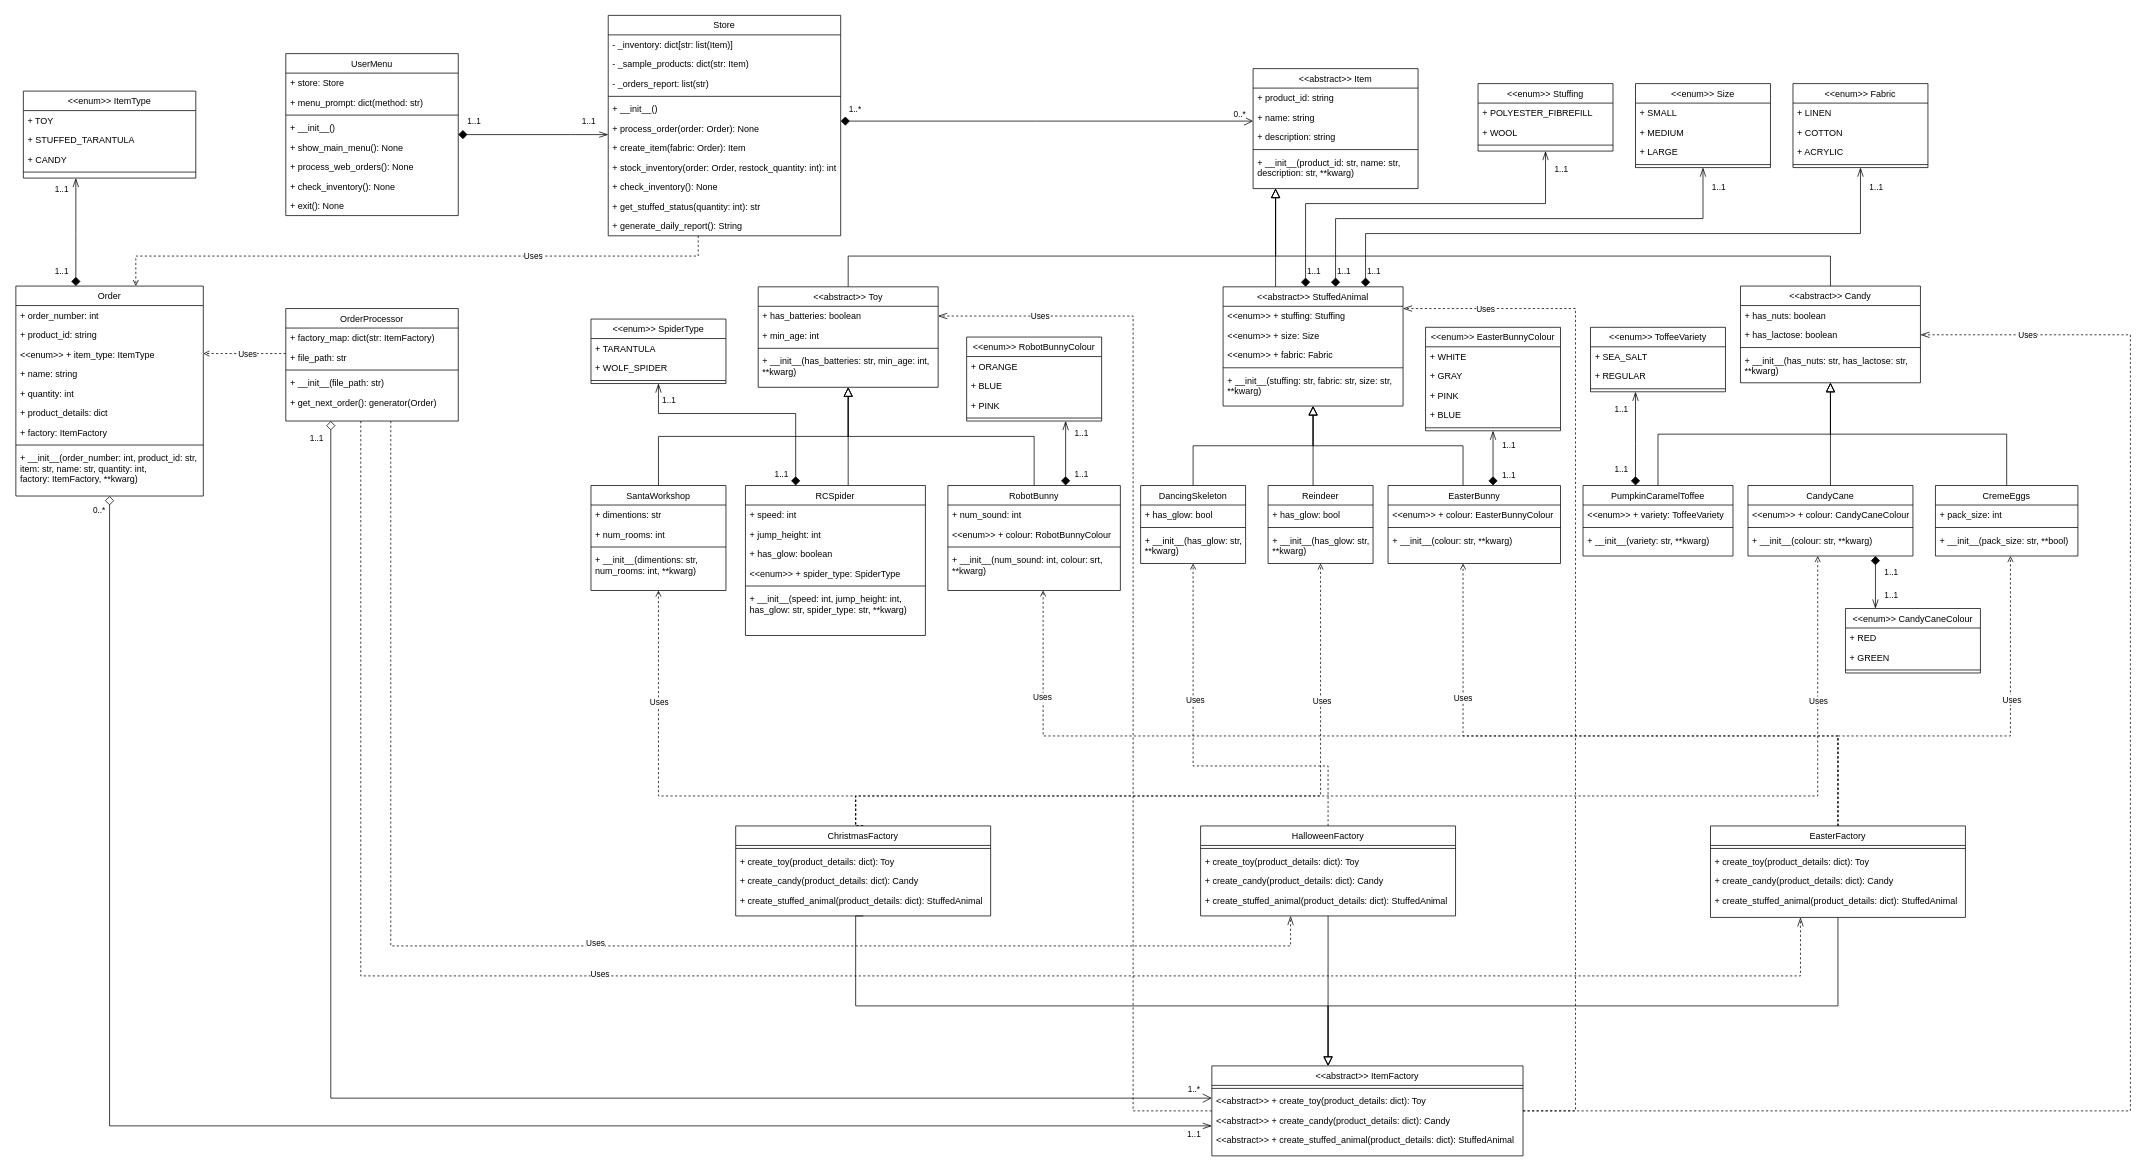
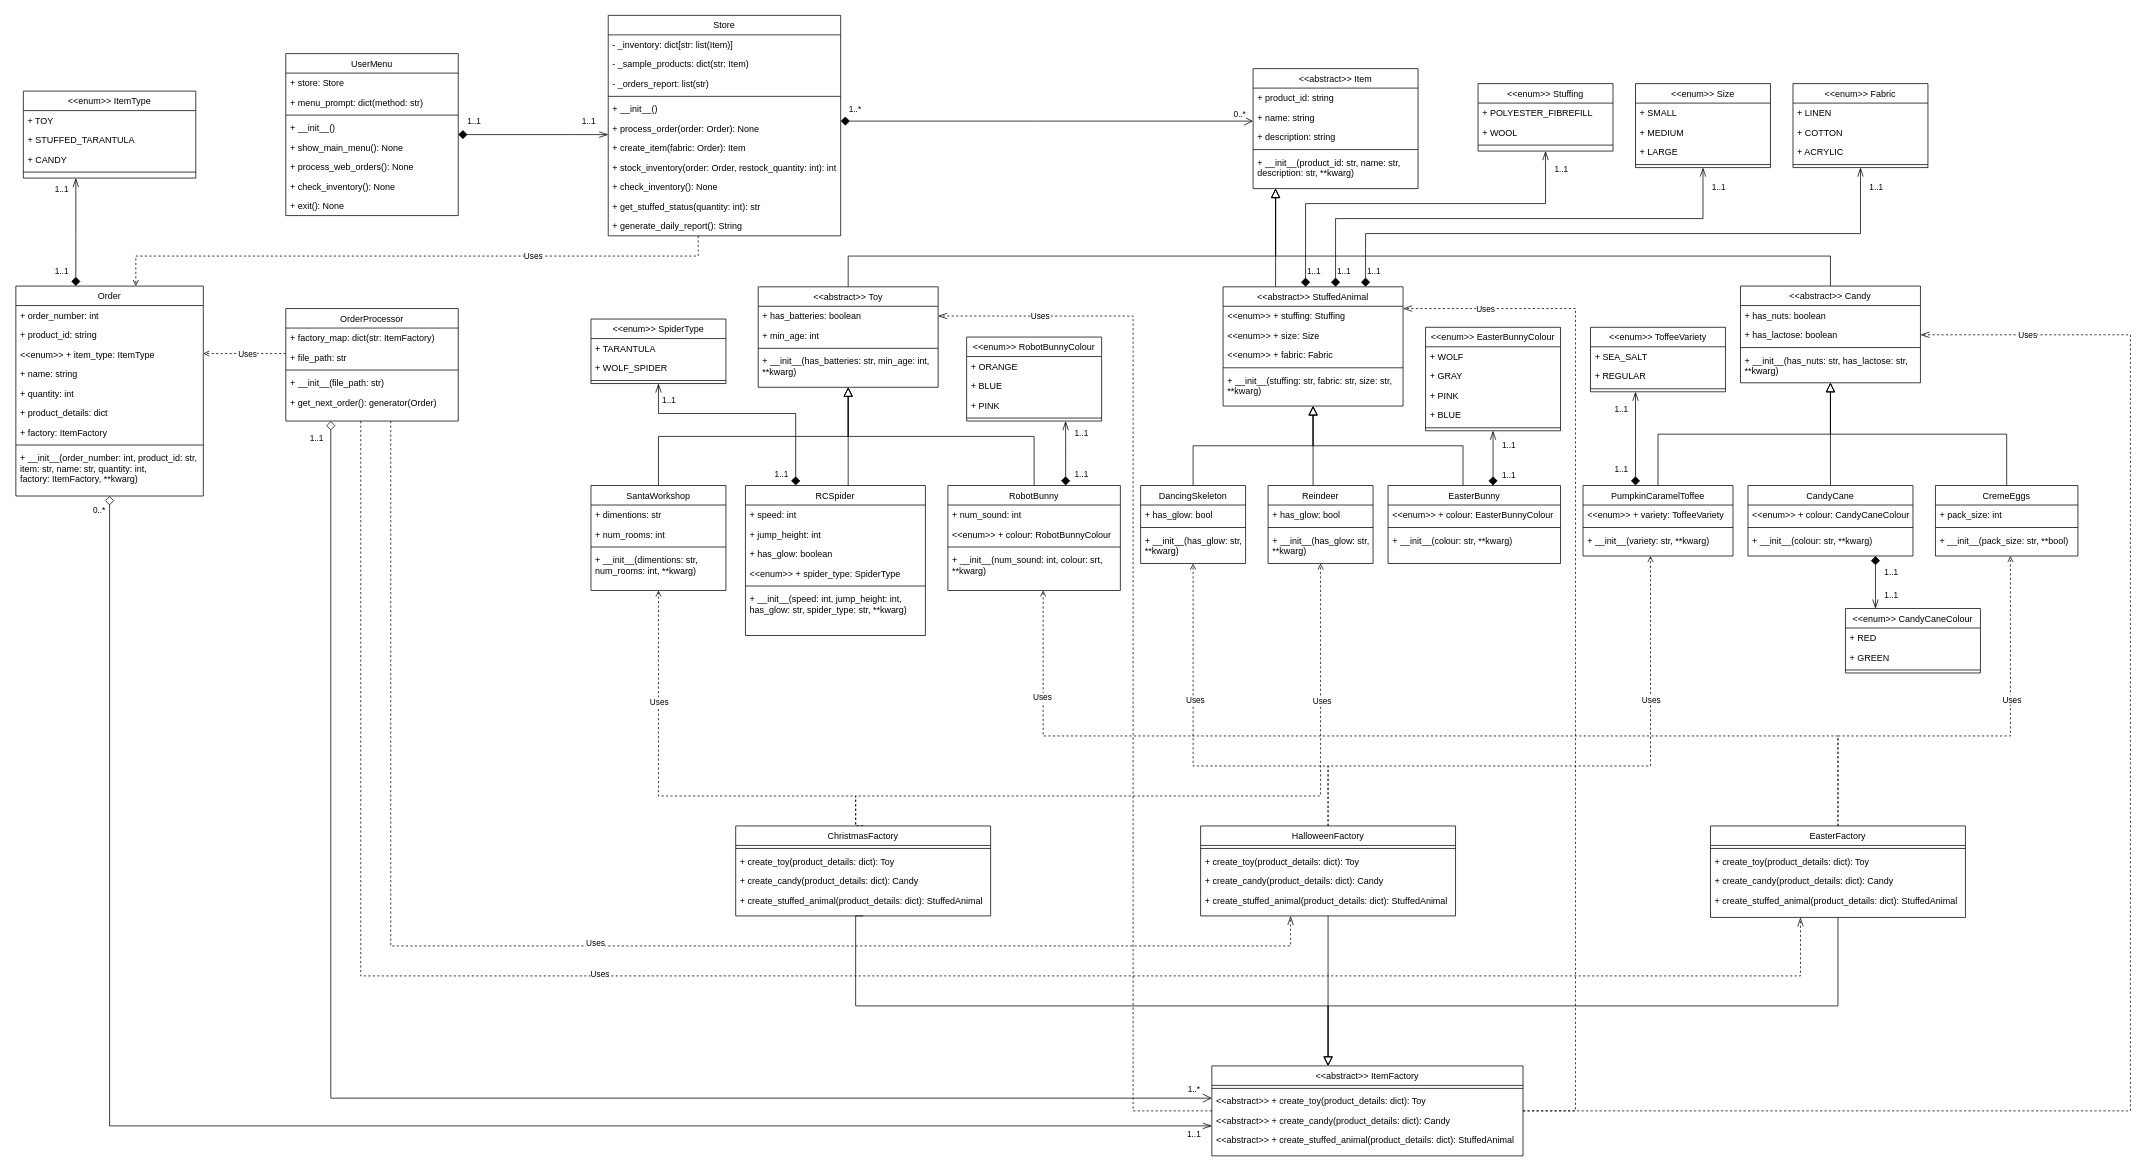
- <mxCell id="222" value="+ WHITE" style="text;align=left;verticalAlign=top;spacingLeft=4;spacingRight=4;overflow=hidden;rotatable=0;points=[[0,0.5],[1,0.5]];portConstraint=eastwest;" vertex="1" parent="221"><mxGeometry y="26" width="180" height="26" as="geometry" /></mxCell>
+ <mxCell id="222" value="+ WOLF" style="text;align=left;verticalAlign=top;spacingLeft=4;spacingRight=4;overflow=hidden;rotatable=0;points=[[0,0.5],[1,0.5]];portConstraint=eastwest;" vertex="1" parent="221"><mxGeometry y="26" width="180" height="26" as="geometry" /></mxCell>
+ <mxCell id="200" style="edgeStyle=orthogonalEdgeStyle;rounded=0;orthogonalLoop=1;jettySize=auto;html=1;exitX=0.5;exitY=0;exitDx=0;exitDy=0;dashed=1;endArrow=open;endFill=0;" parent="1" source="202" target="106" edge="1"><mxGeometry relative="1" as="geometry"><Array as="points"><mxPoint x="1770" y="1021" /><mxPoint x="2200" y="1021" /></Array></mxGeometry></mxCell>
+ <mxCell id="201" value="Uses" style="edgeLabel;html=1;align=center;verticalAlign=middle;resizable=0;points=[];" parent="200" vertex="1" connectable="0"><mxGeometry x="0.516" relative="1" as="geometry"><mxPoint as="offset" /></mxGeometry></mxCell>
- <mxCell id="151" style="edgeStyle=orthogonalEdgeStyle;rounded=0;orthogonalLoop=1;jettySize=auto;html=1;exitX=0.5;exitY=0;exitDx=0;exitDy=0;dashed=1;endArrow=open;endFill=0;" parent="1" source="153" target="99" edge="1"><mxGeometry relative="1" as="geometry"><Array as="points"><mxPoint x="1140" y="1061" /><mxPoint x="2423" y="1061" /></Array></mxGeometry></mxCell>
- <mxCell id="152" value="Uses" style="edgeLabel;html=1;align=center;verticalAlign=middle;resizable=0;points=[];" parent="151" vertex="1" connectable="0"><mxGeometry x="0.767" relative="1" as="geometry"><mxPoint as="offset" /></mxGeometry></mxCell>
- <mxCell id="161" style="edgeStyle=orthogonalEdgeStyle;rounded=0;orthogonalLoop=1;jettySize=auto;html=1;exitX=0.5;exitY=0;exitDx=0;exitDy=0;dashed=1;endArrow=open;endFill=0;" parent="1" source="165" target="113" edge="1"><mxGeometry relative="1" as="geometry"><Array as="points"><mxPoint x="2450" y="981" /><mxPoint x="1950" y="981" /></Array></mxGeometry></mxCell>
- <mxCell id="162" value="Uses" style="edgeLabel;html=1;align=center;verticalAlign=middle;resizable=0;points=[];" parent="161" vertex="1" connectable="0"><mxGeometry x="0.579" y="1" relative="1" as="geometry"><mxPoint as="offset" /></mxGeometry></mxCell>
